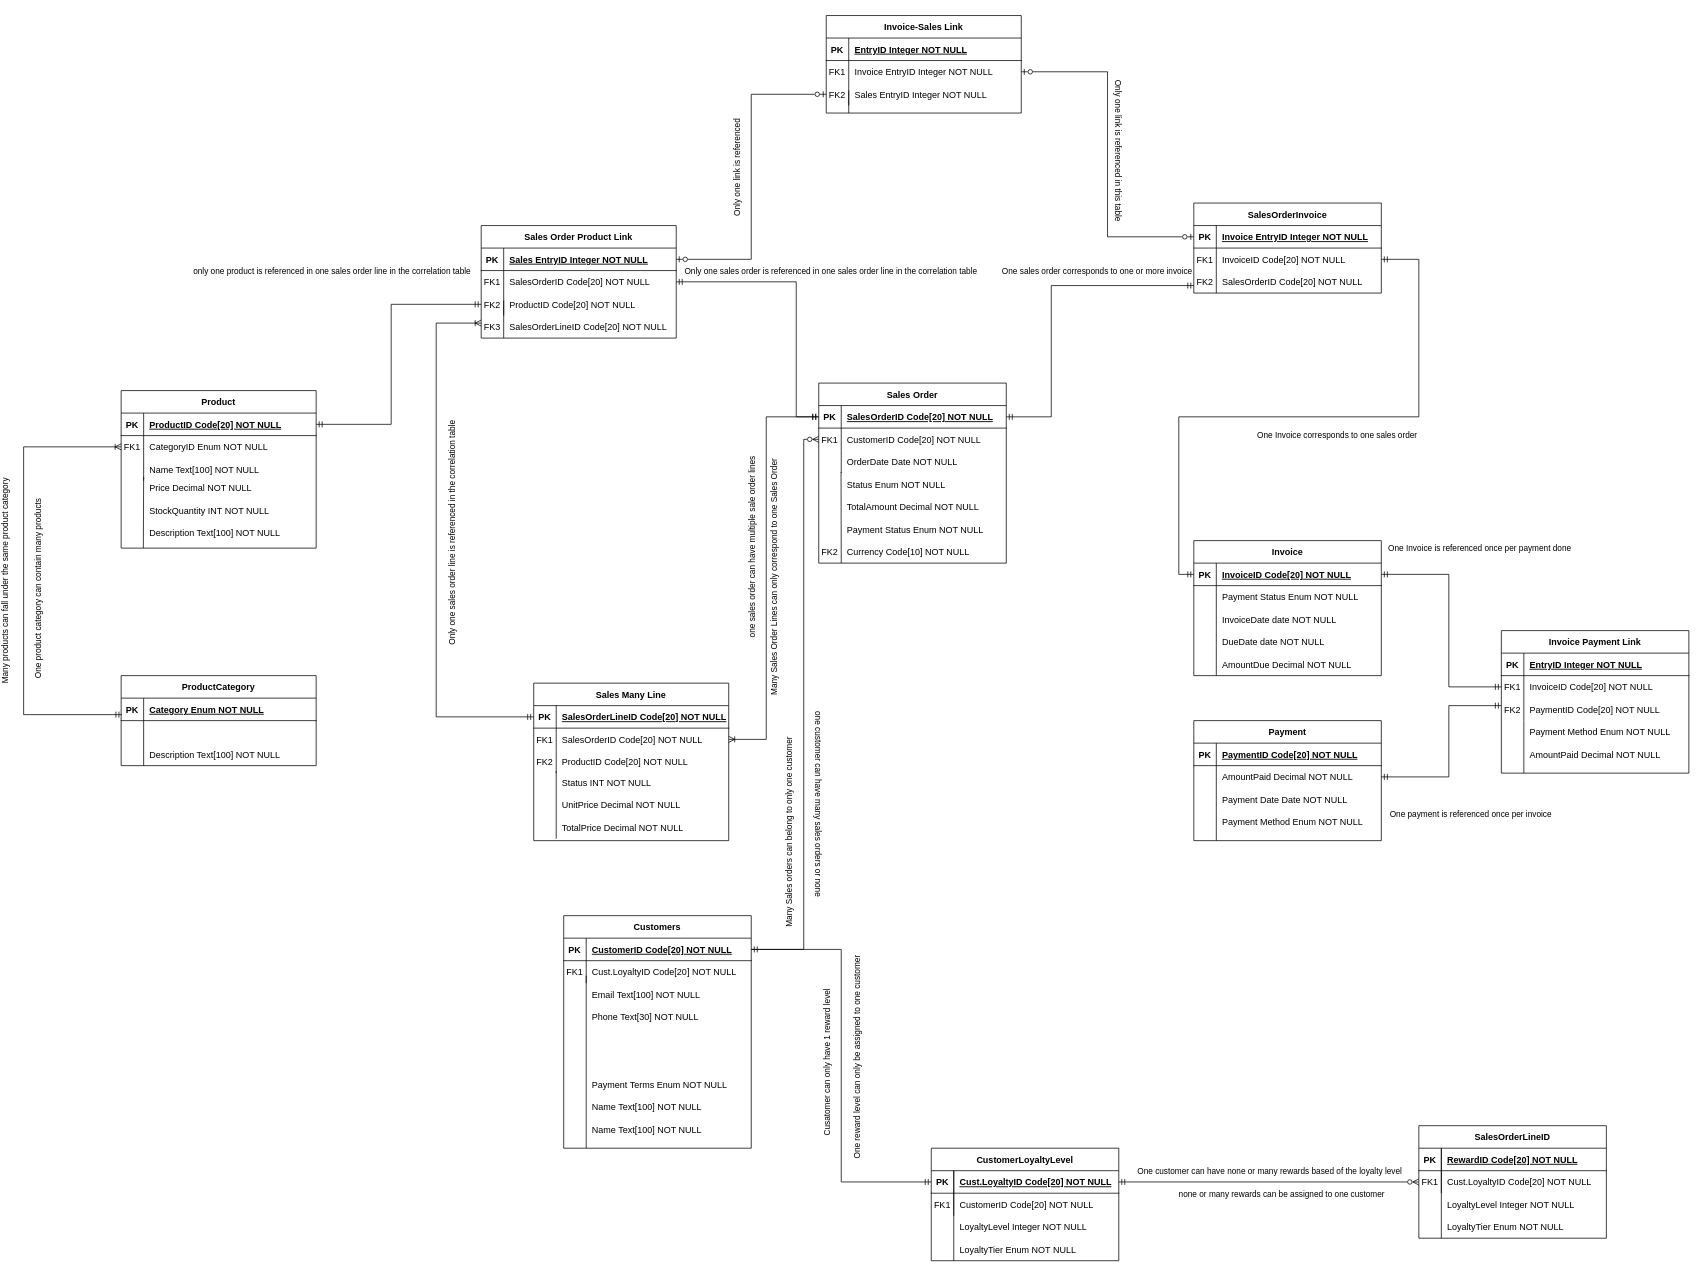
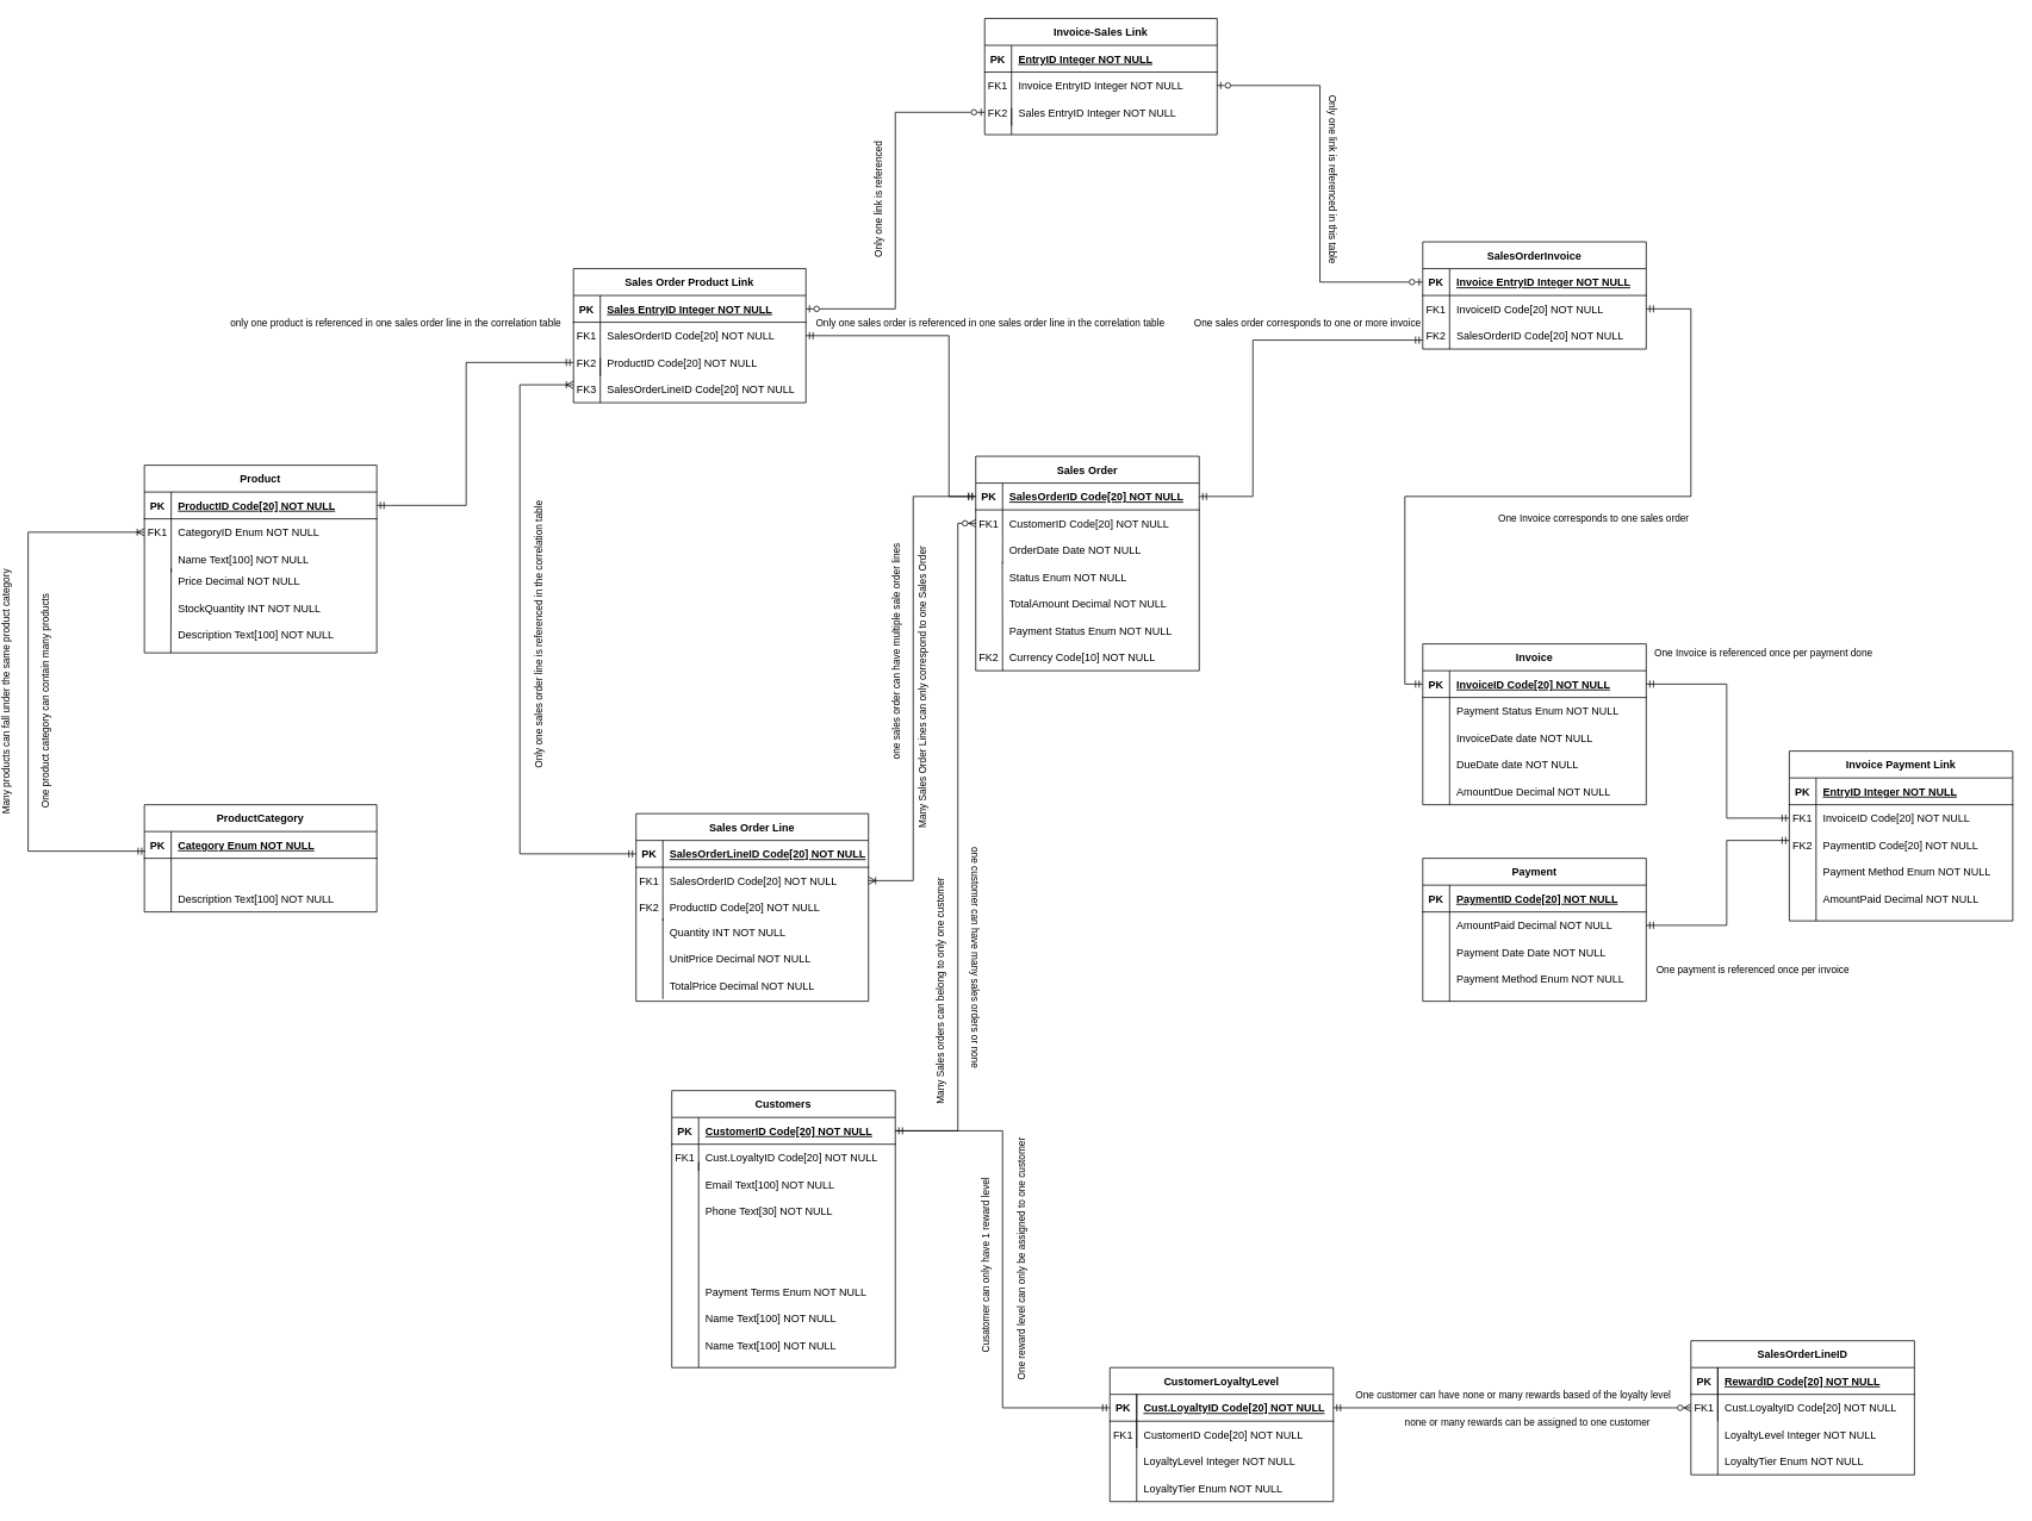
- <mxCell id="47" value="Sales Many Line" style="shape=table;startSize=30;container=1;collapsible=1;childLayout=tableLayout;fixedRows=1;rowLines=0;fontStyle=1;align=center;resizeLast=1;" parent="1" vertex="1"><mxGeometry x="700" y="910" width="260" height="210" as="geometry" /></mxCell>
+ <mxCell id="47" value="Sales Order Line" style="shape=table;startSize=30;container=1;collapsible=1;childLayout=tableLayout;fixedRows=1;rowLines=0;fontStyle=1;align=center;resizeLast=1;" parent="1" vertex="1"><mxGeometry x="700" y="910" width="260" height="210" as="geometry" /></mxCell>
- <mxCell id="64" value="Status INT NOT NULL" style="shape=partialRectangle;overflow=hidden;connectable=0;fillColor=none;top=0;left=0;bottom=0;right=0;align=left;spacingLeft=6;" parent="1" vertex="1"><mxGeometry x="730" y="1027.5" width="230" height="30" as="geometry"><mxRectangle width="230" height="30" as="alternateBounds" /></mxGeometry></mxCell>
+ <mxCell id="64" value="Quantity INT NOT NULL" style="shape=partialRectangle;overflow=hidden;connectable=0;fillColor=none;top=0;left=0;bottom=0;right=0;align=left;spacingLeft=6;" parent="1" vertex="1"><mxGeometry x="730" y="1027.5" width="230" height="30" as="geometry"><mxRectangle width="230" height="30" as="alternateBounds" /></mxGeometry></mxCell>
